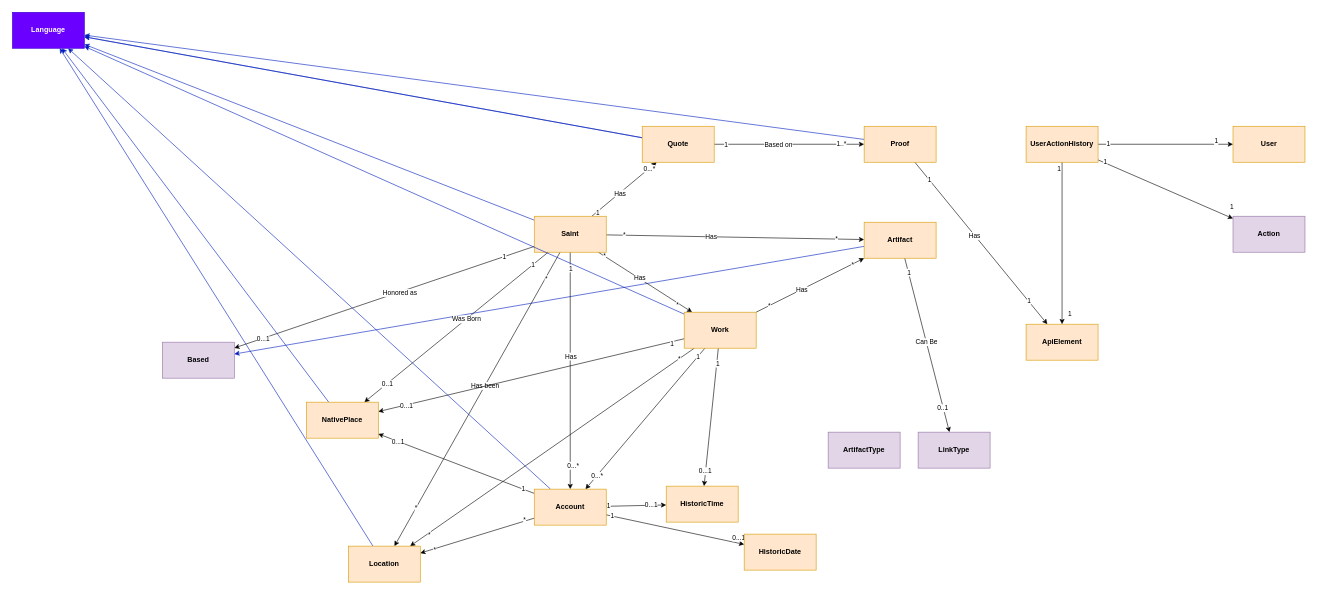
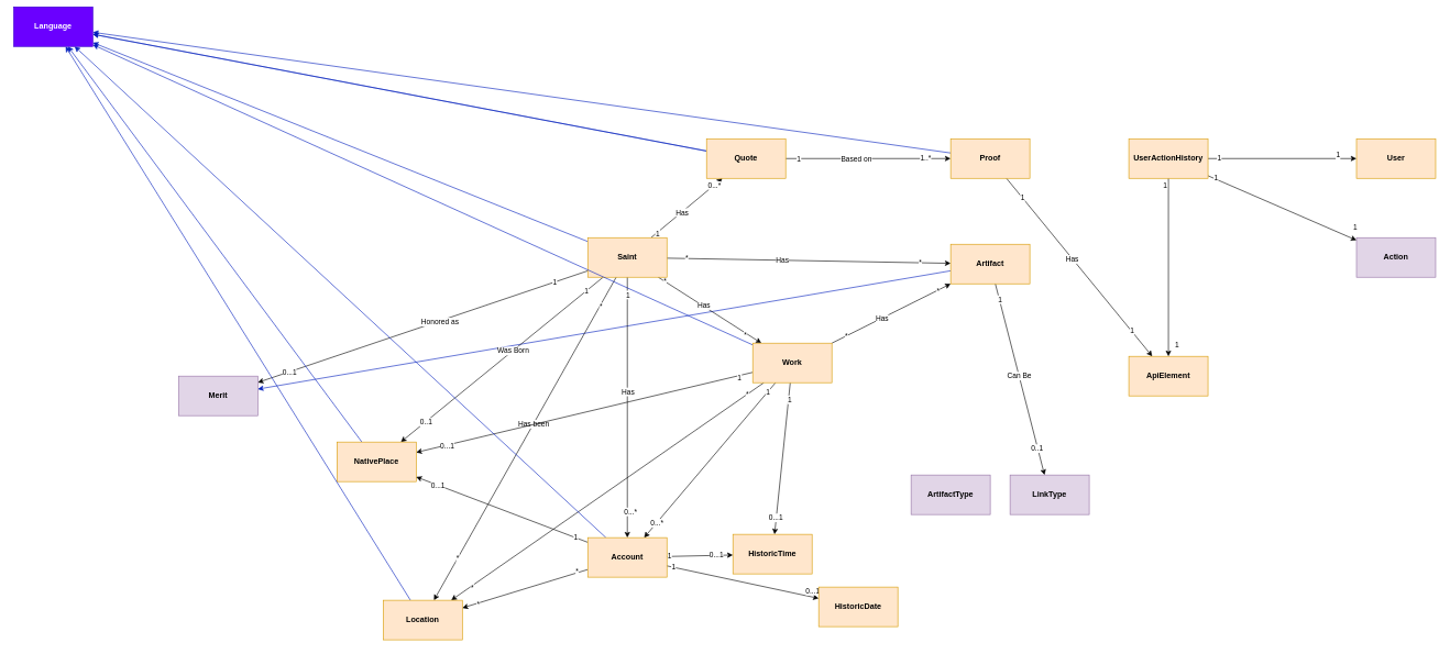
- <mxCell id="102" value="&lt;b&gt;Language&lt;/b&gt;" style="rounded=0;whiteSpace=wrap;html=1;fillColor=#6a00ff;strokeColor=#3700CC;fontColor=#ffffff;" parent="1" vertex="1"><mxGeometry x="20" y="20" width="120" height="60" as="geometry" /></mxCell>
+ <mxCell id="102" value="&lt;b&gt;Language&lt;/b&gt;" style="rounded=0;whiteSpace=wrap;html=1;fillColor=#6a00ff;strokeColor=#3700CC;fontColor=#ffffff;" parent="1" vertex="1"><mxGeometry x="20" y="10" width="120" height="60" as="geometry" /></mxCell>
- <mxCell id="87" value="&lt;b&gt;Based&lt;/b&gt;" style="rounded=0;whiteSpace=wrap;html=1;fillColor=#e1d5e7;strokeColor=#9673a6;" parent="1" vertex="1"><mxGeometry x="270" y="570" width="120" height="60" as="geometry" /></mxCell>
+ <mxCell id="87" value="&lt;b&gt;Merit&lt;/b&gt;" style="rounded=0;whiteSpace=wrap;html=1;fillColor=#e1d5e7;strokeColor=#9673a6;" parent="1" vertex="1"><mxGeometry x="270" y="570" width="120" height="60" as="geometry" /></mxCell>
